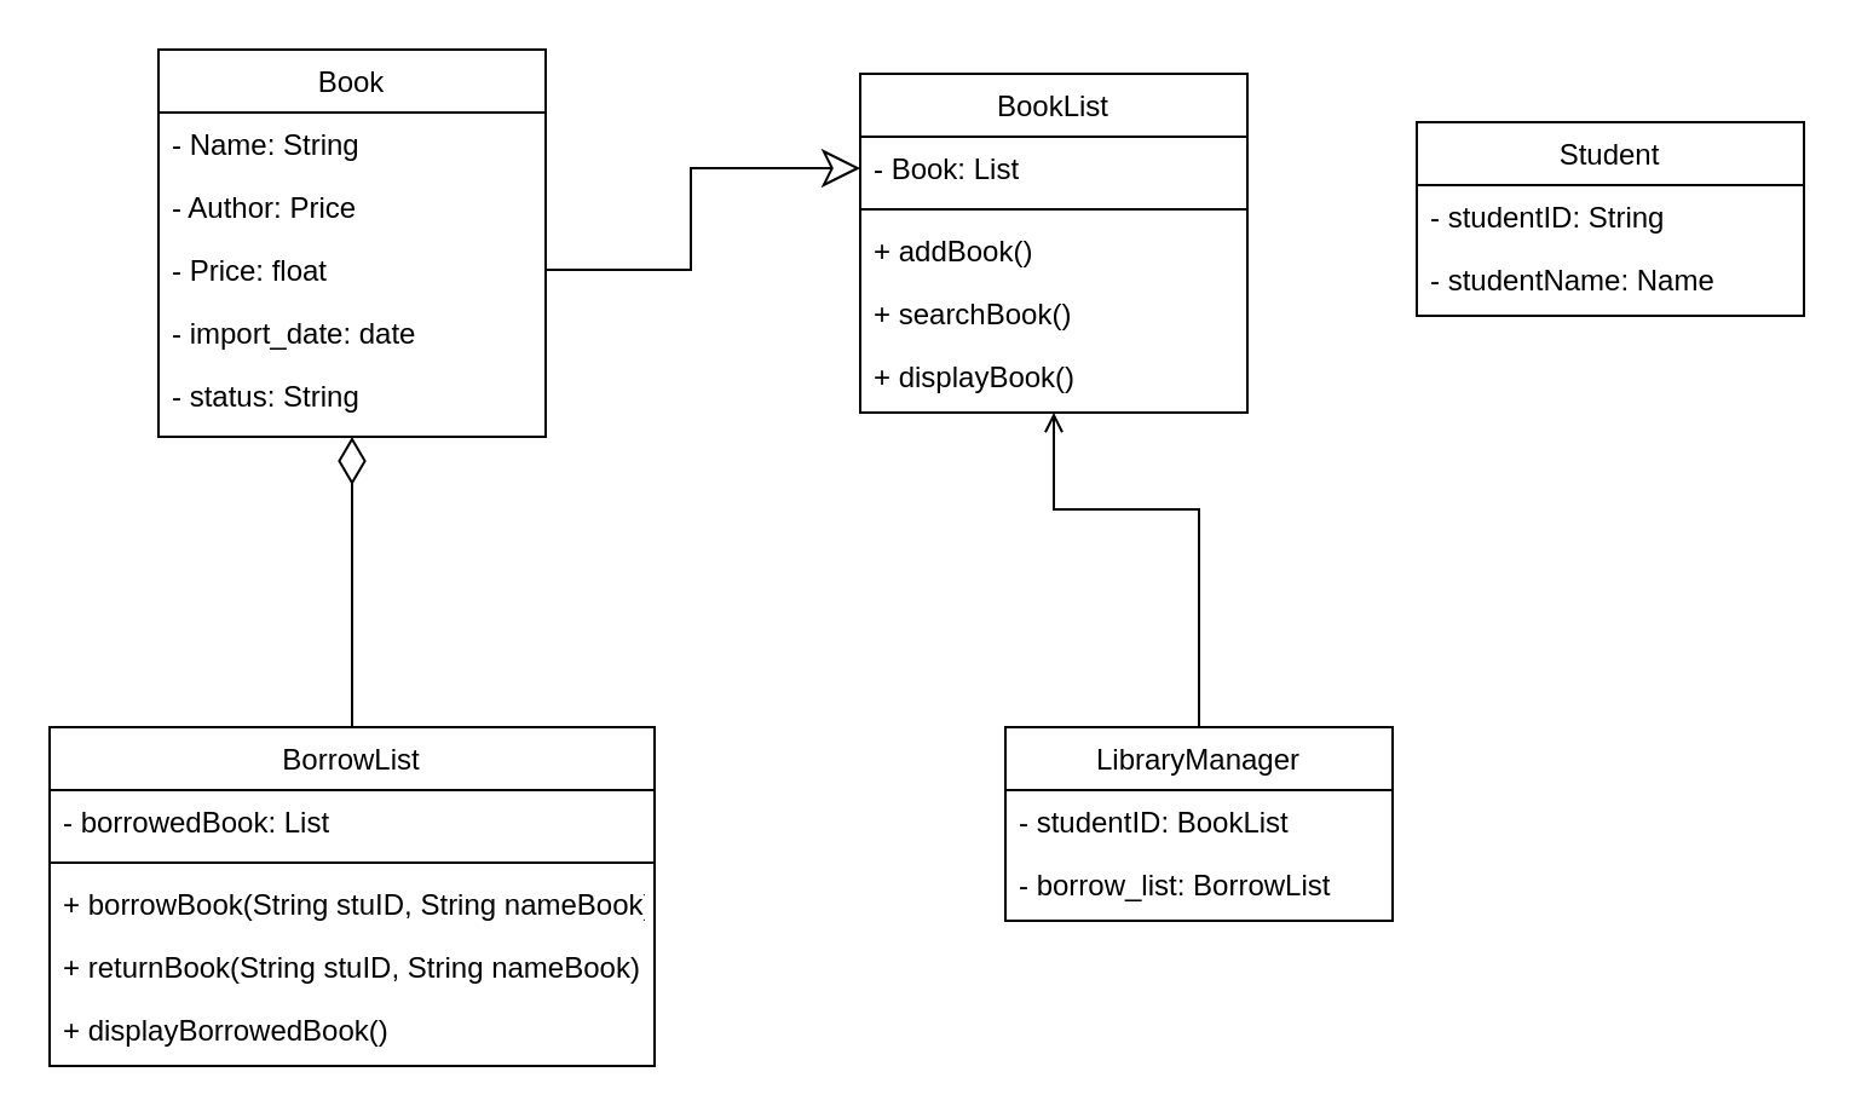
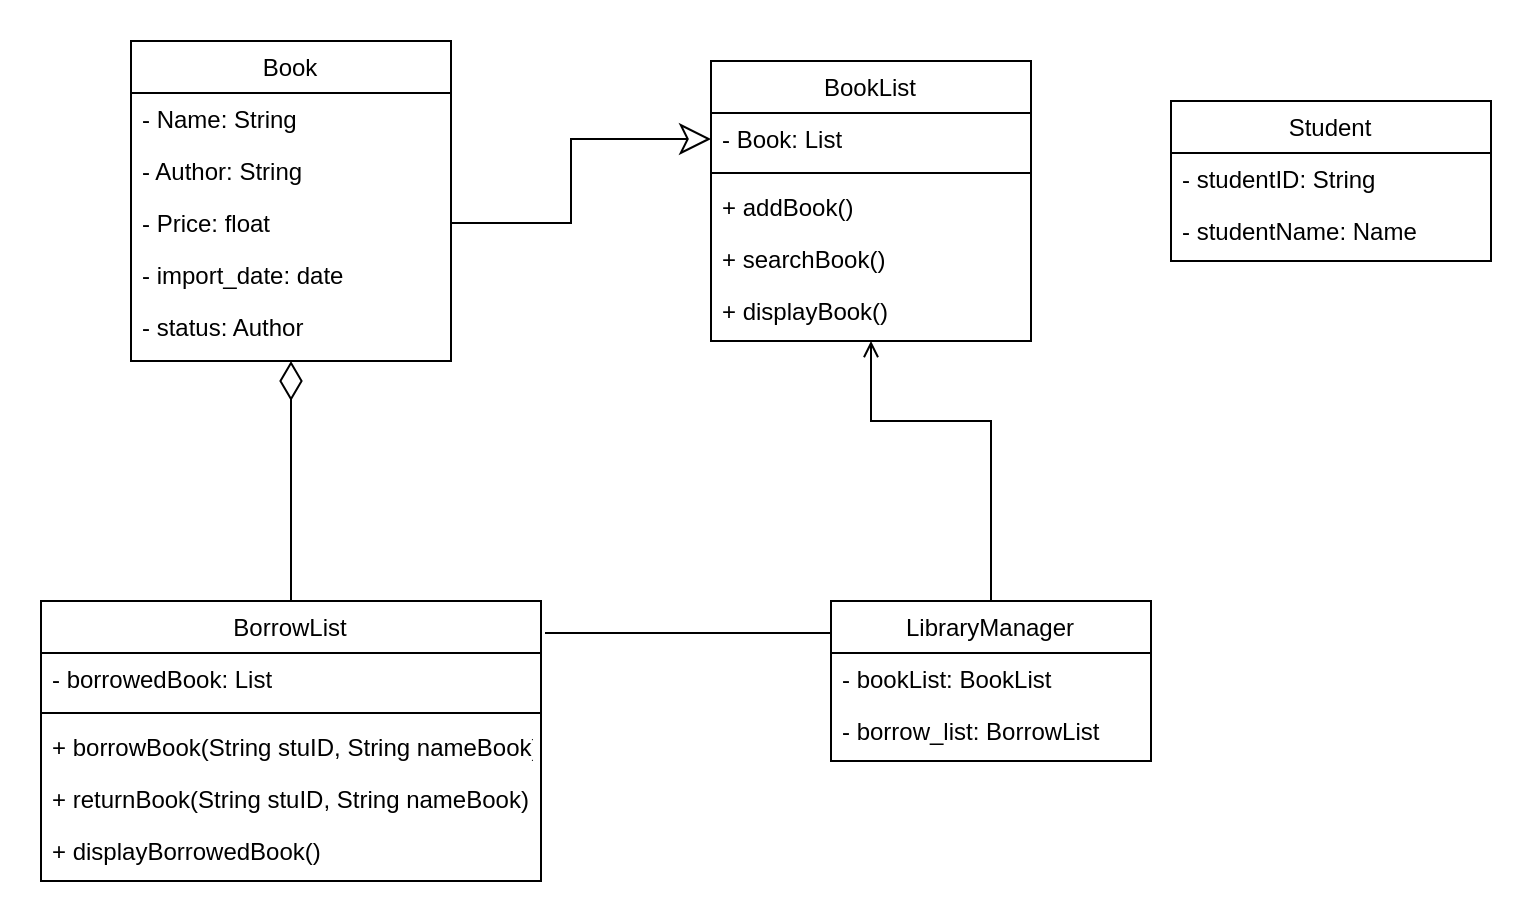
- <mxCell id="10" value="- Author: Price" style="text;align=left;verticalAlign=top;spacingLeft=4;spacingRight=4;overflow=hidden;rotatable=0;points=[[0,0.5],[1,0.5]];portConstraint=eastwest;rounded=0;shadow=0;html=0;" vertex="1" parent="8"><mxGeometry y="52" width="160" height="26" as="geometry" /></mxCell>
+ <mxCell id="10" value="- Author: String" style="text;align=left;verticalAlign=top;spacingLeft=4;spacingRight=4;overflow=hidden;rotatable=0;points=[[0,0.5],[1,0.5]];portConstraint=eastwest;rounded=0;shadow=0;html=0;" vertex="1" parent="8"><mxGeometry y="52" width="160" height="26" as="geometry" /></mxCell>
- <mxCell id="13" value="- status: String" style="text;align=left;verticalAlign=top;spacingLeft=4;spacingRight=4;overflow=hidden;rotatable=0;points=[[0,0.5],[1,0.5]];portConstraint=eastwest;rounded=0;shadow=0;html=0;" vertex="1" parent="8"><mxGeometry y="130" width="160" height="26" as="geometry" /></mxCell>
+ <mxCell id="13" value="- status: Author" style="text;align=left;verticalAlign=top;spacingLeft=4;spacingRight=4;overflow=hidden;rotatable=0;points=[[0,0.5],[1,0.5]];portConstraint=eastwest;rounded=0;shadow=0;html=0;" vertex="1" parent="8"><mxGeometry y="130" width="160" height="26" as="geometry" /></mxCell>
+ <mxCell id="29" style="edgeStyle=orthogonalEdgeStyle;rounded=0;orthogonalLoop=1;jettySize=auto;html=1;exitX=0;exitY=0.163;exitDx=0;exitDy=0;entryX=1.008;entryY=0.114;entryDx=0;entryDy=0;endArrow=none;endFill=0;exitPerimeter=0;entryPerimeter=0;" edge="1" parent="1" source="18" target="22"><mxGeometry relative="1" as="geometry"><Array as="points"><mxPoint x="415" y="316" /></Array></mxGeometry></mxCell>
- <mxCell id="19" value="- studentID: BookList" style="text;align=left;verticalAlign=top;spacingLeft=4;spacingRight=4;overflow=hidden;rotatable=0;points=[[0,0.5],[1,0.5]];portConstraint=eastwest;" vertex="1" parent="18"><mxGeometry y="26" width="160" height="26" as="geometry" /></mxCell>
+ <mxCell id="19" value="- bookList: BookList" style="text;align=left;verticalAlign=top;spacingLeft=4;spacingRight=4;overflow=hidden;rotatable=0;points=[[0,0.5],[1,0.5]];portConstraint=eastwest;" vertex="1" parent="18"><mxGeometry y="26" width="160" height="26" as="geometry" /></mxCell>
